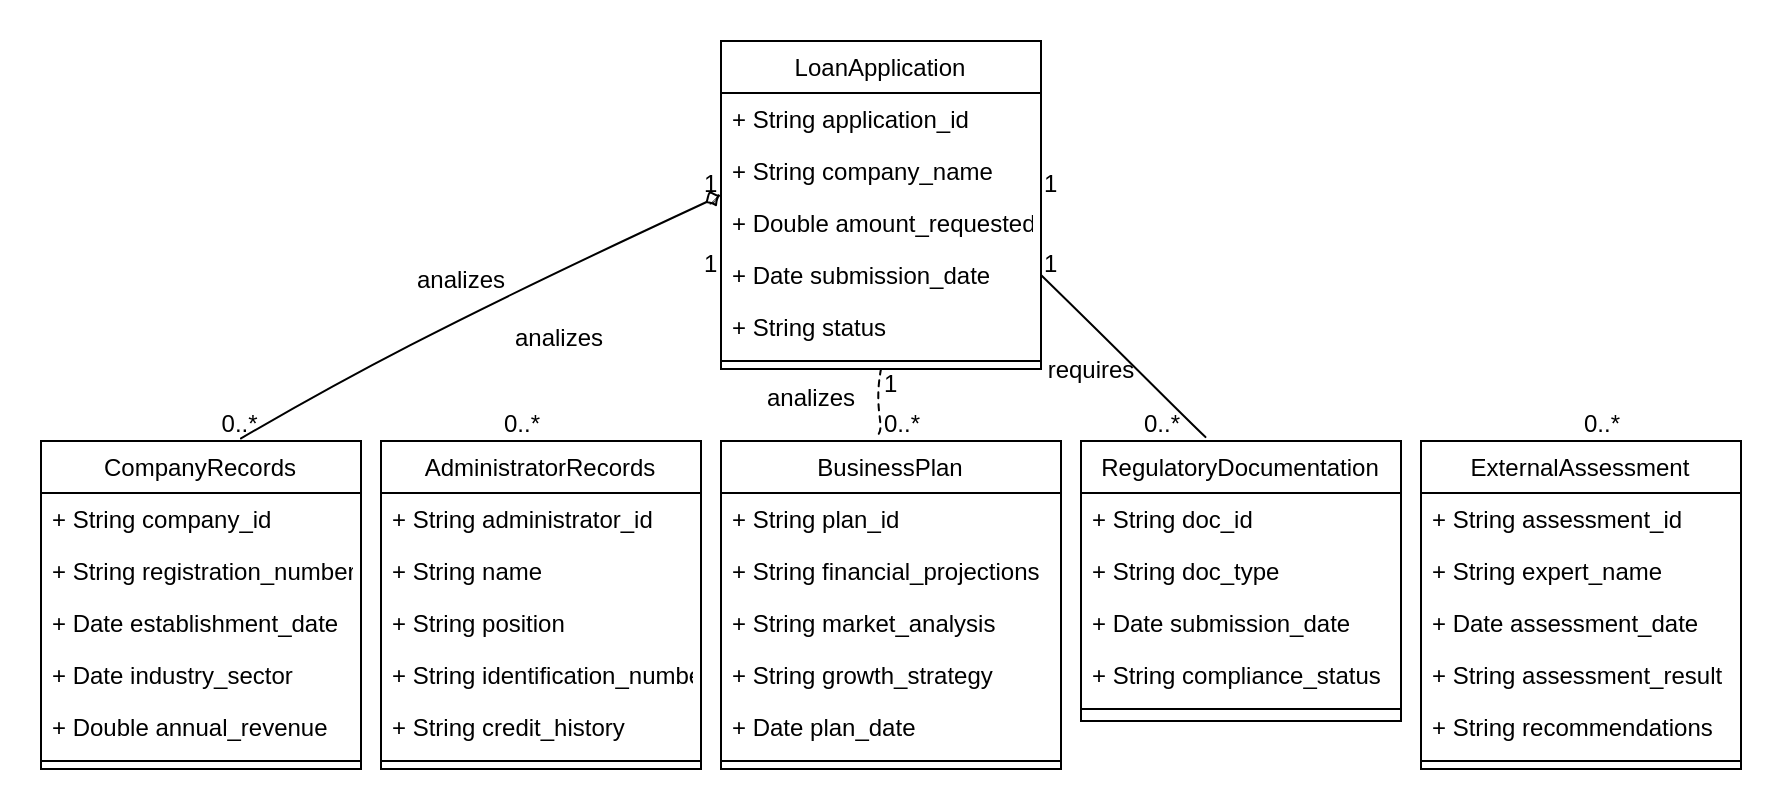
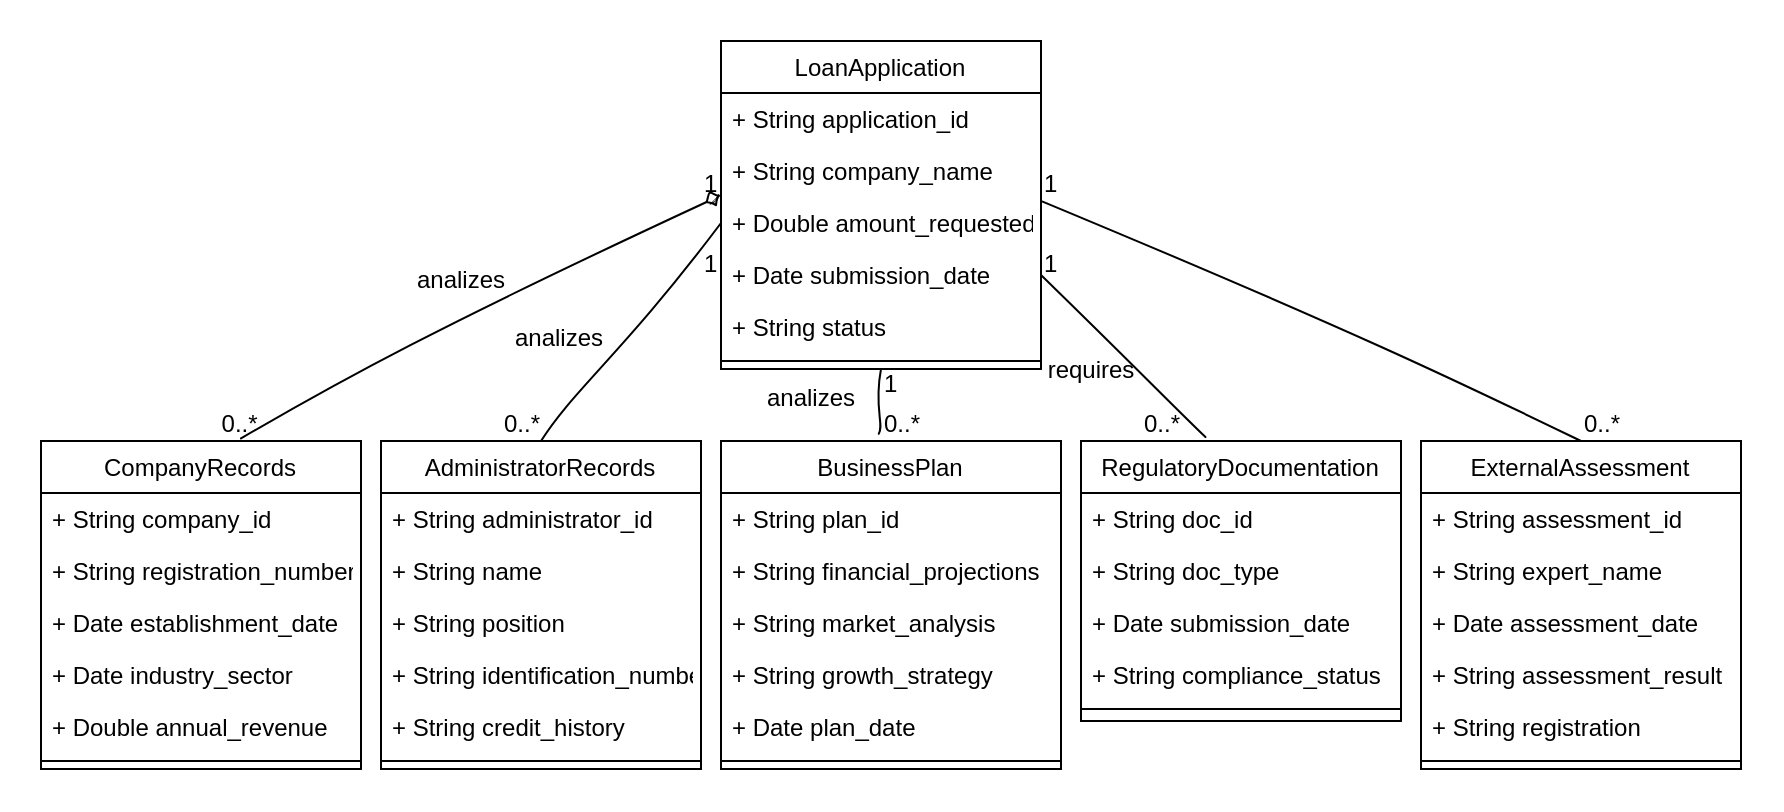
+ <mxCell id="47" value="" style="endArrow=none;html=1;rounded=0;sketch=1;hachureGap=4;jiggle=2;curveFitting=1;fontFamily=Architects Daughter;fontSource=https%3A%2F%2Ffonts.googleapis.com%2Fcss%3Ffamily%3DArchitects%2BDaughter;backgroundOutline=0;bendable=0;anchorPointDirection=0;disableMultiStroke=1;cloneable=1;orthogonal=1;orthogonalLoop=0;ignoreEdge=0;exitX=0.5;exitY=0;exitDx=0;exitDy=0;entryX=1.005;entryY=0.088;entryDx=0;entryDy=0;entryPerimeter=0;" edge="1" parent="1" source="36" target="5"><mxGeometry width="50" height="50" relative="1" as="geometry"><mxPoint x="160" y="259" as="sourcePoint" /><mxPoint x="400" y="137" as="targetPoint" /></mxGeometry></mxCell>
+ <mxCell id="44" value="" style="endArrow=none;html=1;rounded=0;sketch=1;hachureGap=4;jiggle=2;curveFitting=1;fontFamily=Architects Daughter;fontSource=https%3A%2F%2Ffonts.googleapis.com%2Fcss%3Ffamily%3DArchitects%2BDaughter;backgroundOutline=0;bendable=0;anchorPointDirection=0;disableMultiStroke=1;cloneable=1;orthogonal=1;orthogonalLoop=0;ignoreEdge=0;exitX=0.5;exitY=0;exitDx=0;exitDy=0;entryX=0;entryY=0.5;entryDx=0;entryDy=0;" edge="1" parent="1" source="22" target="5"><mxGeometry width="50" height="50" relative="1" as="geometry"><mxPoint x="130" y="229" as="sourcePoint" /><mxPoint x="370" y="107" as="targetPoint" /></mxGeometry></mxCell>
- <mxCell id="45" value="" style="endArrow=none;html=1;rounded=0;sketch=1;hachureGap=4;jiggle=2;curveFitting=1;fontFamily=Architects Daughter;fontSource=https%3A%2F%2Ffonts.googleapis.com%2Fcss%3Ffamily%3DArchitects%2BDaughter;backgroundOutline=0;bendable=0;anchorPointDirection=0;disableMultiStroke=1;cloneable=1;orthogonal=1;orthogonalLoop=0;ignoreEdge=0;exitX=0.464;exitY=-0.022;exitDx=0;exitDy=0;exitPerimeter=0;entryX=0.5;entryY=1;entryDx=0;entryDy=0;dashed=1;" edge="1" parent="1" source="9" target="2"><mxGeometry width="50" height="50" relative="1" as="geometry"><mxPoint x="140" y="239" as="sourcePoint" /><mxPoint x="380" y="117" as="targetPoint" /></mxGeometry></mxCell>
+ <mxCell id="45" value="" style="endArrow=none;html=1;rounded=0;sketch=1;hachureGap=4;jiggle=2;curveFitting=1;fontFamily=Architects Daughter;fontSource=https%3A%2F%2Ffonts.googleapis.com%2Fcss%3Ffamily%3DArchitects%2BDaughter;backgroundOutline=0;bendable=0;anchorPointDirection=0;disableMultiStroke=1;cloneable=1;orthogonal=1;orthogonalLoop=0;ignoreEdge=0;exitX=0.464;exitY=-0.022;exitDx=0;exitDy=0;exitPerimeter=0;entryX=0.5;entryY=1;entryDx=0;entryDy=0;" edge="1" parent="1" source="9" target="2"><mxGeometry width="50" height="50" relative="1" as="geometry"><mxPoint x="140" y="239" as="sourcePoint" /><mxPoint x="380" y="117" as="targetPoint" /></mxGeometry></mxCell>
- <mxCell id="41" value=" + String recommendations" style="text;align=left;verticalAlign=top;spacingLeft=4;spacingRight=4;overflow=hidden;rotatable=0;points=[[0,0.5],[1,0.5]];portConstraint=eastwest;rounded=0;shadow=0;html=0;" parent="36" vertex="1"><mxGeometry y="130" width="160" height="26" as="geometry" /></mxCell>
+ <mxCell id="41" value=" + String registration" style="text;align=left;verticalAlign=top;spacingLeft=4;spacingRight=4;overflow=hidden;rotatable=0;points=[[0,0.5],[1,0.5]];portConstraint=eastwest;rounded=0;shadow=0;html=0;" parent="36" vertex="1"><mxGeometry y="130" width="160" height="26" as="geometry" /></mxCell>
